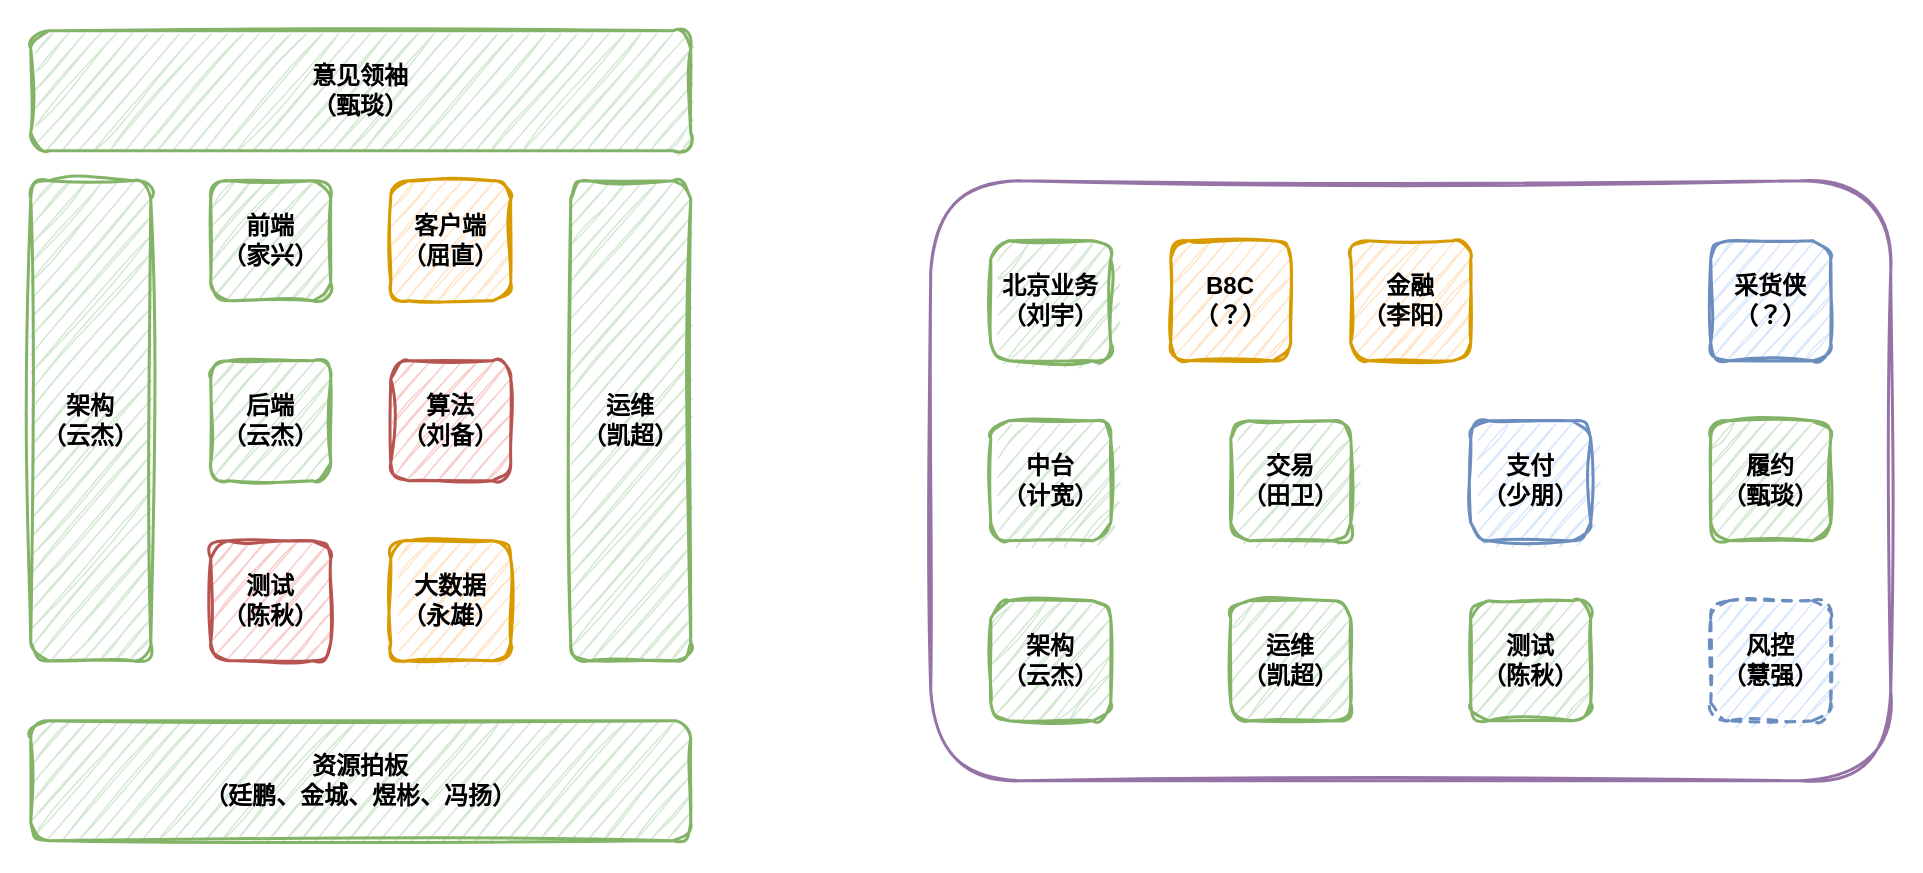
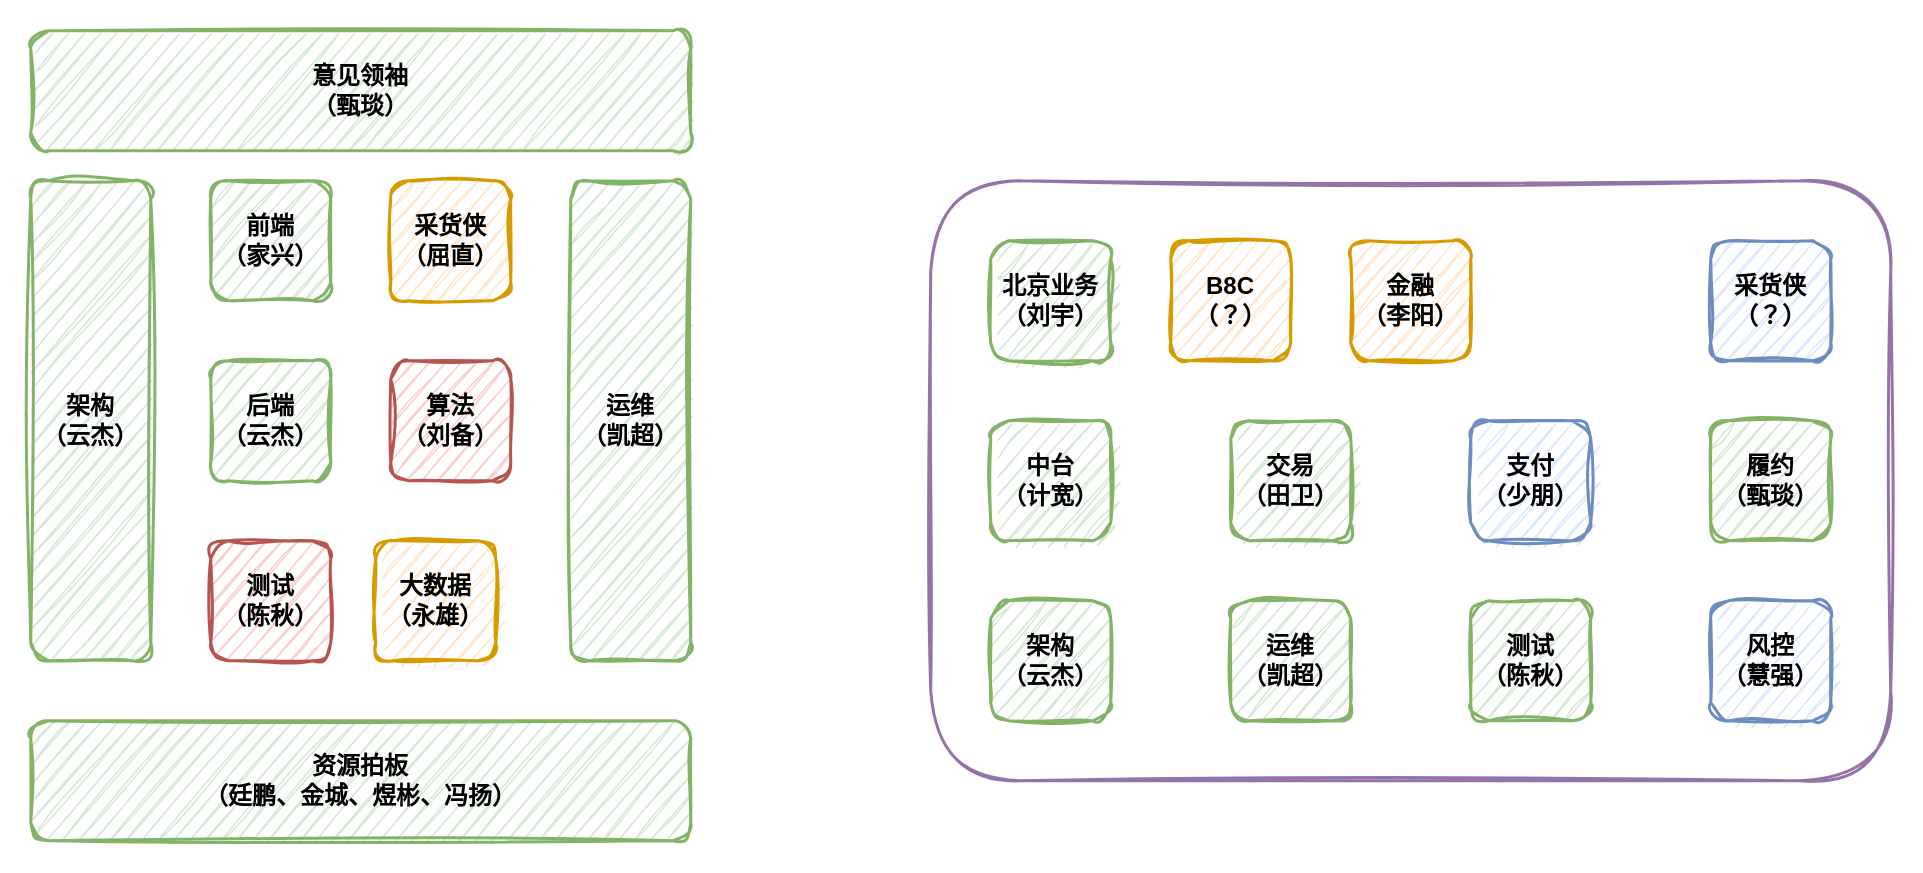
- <mxCell id="7" value="&lt;font style=&quot;font-size: 16px;&quot;&gt;&lt;b&gt;客户端&lt;br&gt;（屈直）&lt;br&gt;&lt;/b&gt;&lt;/font&gt;" style="rounded=1;whiteSpace=wrap;html=1;strokeWidth=2;fillColor=#ffe6cc;strokeColor=#d79b00;sketch=1;curveFitting=1;jiggle=2;" vertex="1" parent="1"><mxGeometry x="260" y="120" width="80" height="80" as="geometry" /></mxCell>
+ <mxCell id="7" value="&lt;font style=&quot;font-size: 16px;&quot;&gt;&lt;b&gt;采货侠&lt;br&gt;（屈直）&lt;br&gt;&lt;/b&gt;&lt;/font&gt;" style="rounded=1;whiteSpace=wrap;html=1;strokeWidth=2;fillColor=#ffe6cc;strokeColor=#d79b00;sketch=1;curveFitting=1;jiggle=2;" vertex="1" parent="1"><mxGeometry x="260" y="120" width="80" height="80" as="geometry" /></mxCell>
- <mxCell id="9" value="&lt;font style=&quot;font-size: 16px;&quot;&gt;&lt;b&gt;大数据&lt;br&gt;（永雄）&lt;br&gt;&lt;/b&gt;&lt;/font&gt;" style="rounded=1;whiteSpace=wrap;html=1;strokeWidth=2;fillColor=#ffe6cc;strokeColor=#d79b00;sketch=1;curveFitting=1;jiggle=2;" vertex="1" parent="1"><mxGeometry x="260" y="360" width="80" height="80" as="geometry" /></mxCell>
+ <mxCell id="9" value="&lt;font style=&quot;font-size: 16px;&quot;&gt;&lt;b&gt;大数据&lt;br&gt;（永雄）&lt;br&gt;&lt;/b&gt;&lt;/font&gt;" style="rounded=1;whiteSpace=wrap;html=1;strokeWidth=2;fillColor=#ffe6cc;strokeColor=#d79b00;sketch=1;curveFitting=1;jiggle=2;" vertex="1" parent="1"><mxGeometry x="250" y="360" width="80" height="80" as="geometry" /></mxCell>
- <mxCell id="20" value="&lt;font style=&quot;font-size: 16px;&quot;&gt;&lt;b&gt;风控&lt;br&gt;（慧强）&lt;br&gt;&lt;/b&gt;&lt;/font&gt;" style="rounded=1;whiteSpace=wrap;html=1;strokeWidth=2;fillColor=#dae8fc;strokeColor=#6c8ebf;sketch=1;curveFitting=1;jiggle=2;dashed=1;" vertex="1" parent="1"><mxGeometry x="1140" y="400" width="80" height="80" as="geometry" /></mxCell>
+ <mxCell id="20" value="&lt;font style=&quot;font-size: 16px;&quot;&gt;&lt;b&gt;风控&lt;br&gt;（慧强）&lt;br&gt;&lt;/b&gt;&lt;/font&gt;" style="rounded=1;whiteSpace=wrap;html=1;strokeWidth=2;fillColor=#dae8fc;strokeColor=#6c8ebf;sketch=1;curveFitting=1;jiggle=2;" vertex="1" parent="1"><mxGeometry x="1140" y="400" width="80" height="80" as="geometry" /></mxCell>
